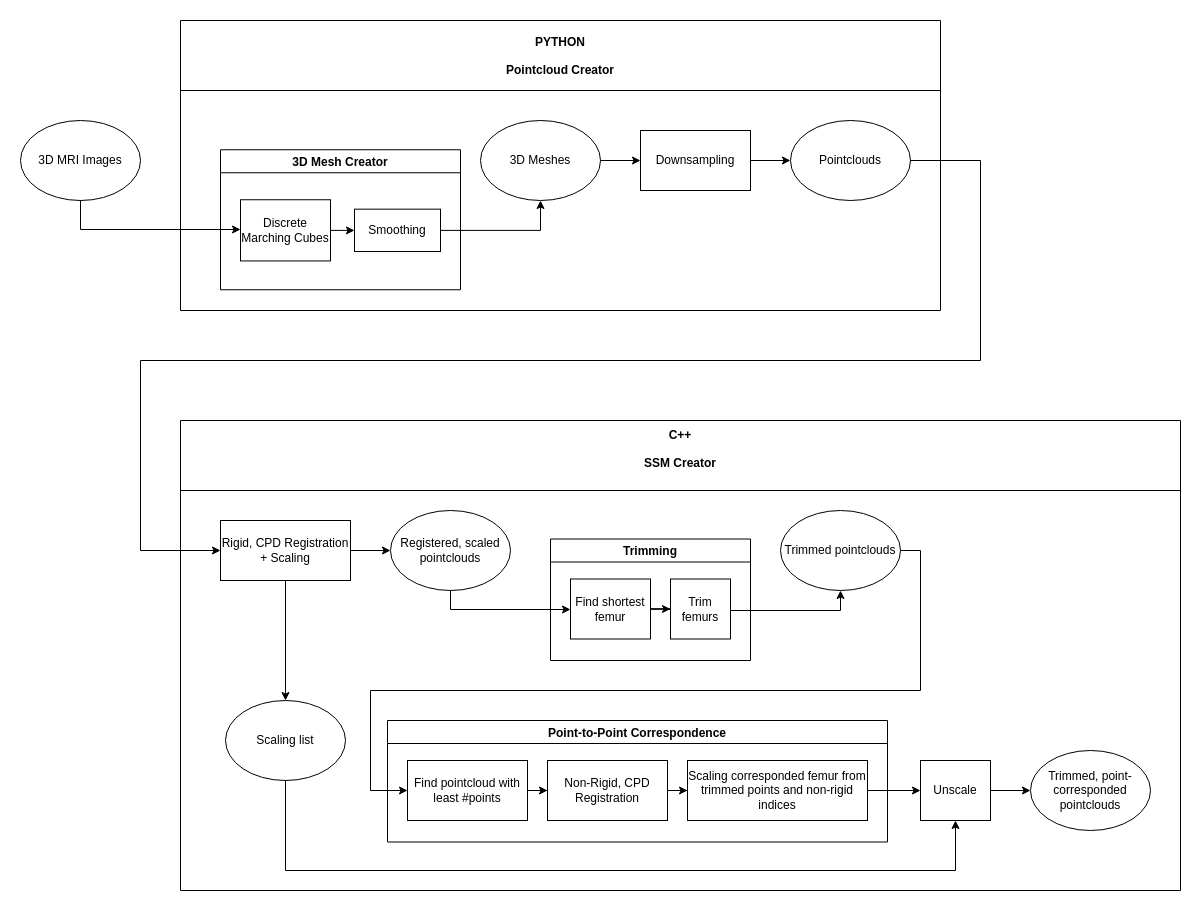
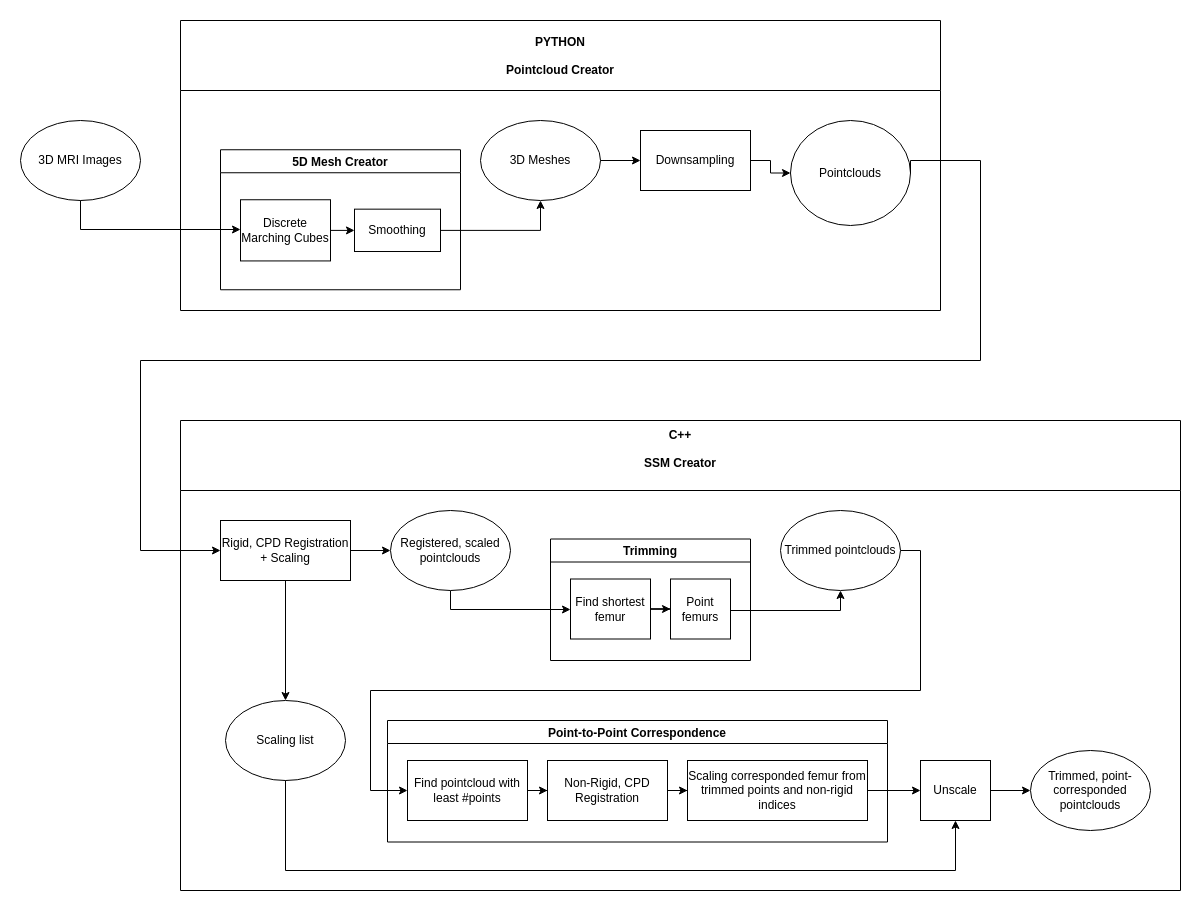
- <mxCell id="6" value="Pointclouds" style="ellipse;whiteSpace=wrap;html=1;" vertex="1" parent="2"><mxGeometry x="610" y="100" width="120" height="80" as="geometry" /></mxCell>
+ <mxCell id="6" value="Pointclouds" style="ellipse;whiteSpace=wrap;html=1;" vertex="1" parent="2"><mxGeometry x="610" y="100" width="120" height="105" as="geometry" /></mxCell>
- <mxCell id="8" value="3D Mesh Creator" style="swimlane;html=0;" vertex="1" parent="2"><mxGeometry x="40" y="129.25" width="240" height="140" as="geometry"><mxRectangle x="40" y="129.25" width="160" height="21.5" as="alternateBounds" /></mxGeometry></mxCell>
+ <mxCell id="8" value="5D Mesh Creator" style="swimlane;html=0;" vertex="1" parent="2"><mxGeometry x="40" y="129.25" width="240" height="140" as="geometry"><mxRectangle x="40" y="129.25" width="160" height="21.5" as="alternateBounds" /></mxGeometry></mxCell>
- <mxCell id="25" value="Trim femurs" style="rounded=0;whiteSpace=wrap;html=1;" vertex="1" parent="22"><mxGeometry x="120" y="40" width="60" height="60" as="geometry" /></mxCell>
+ <mxCell id="25" value="Point femurs" style="rounded=0;whiteSpace=wrap;html=1;" vertex="1" parent="22"><mxGeometry x="120" y="40" width="60" height="60" as="geometry" /></mxCell>
